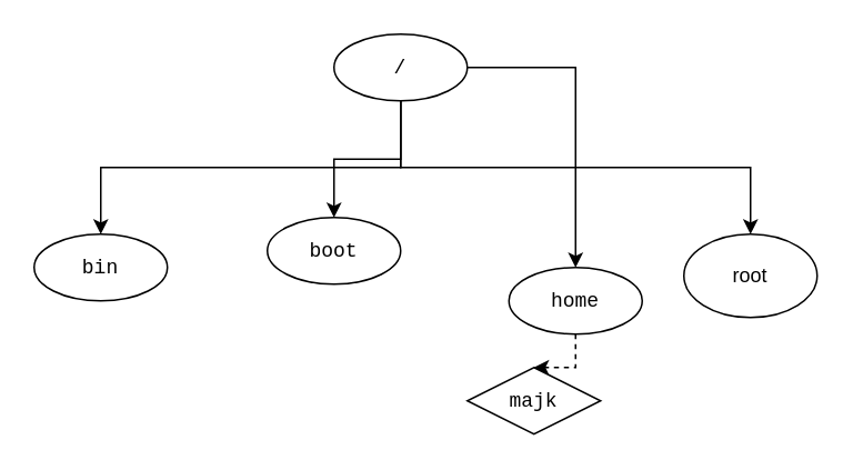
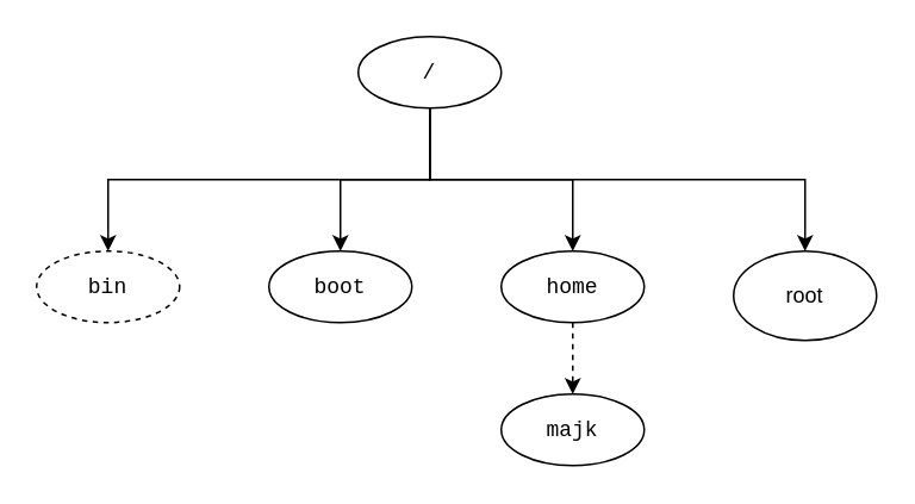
- <mxCell id="9" value="&lt;font face=&quot;Courier New&quot;&gt;boot&lt;/font&gt;" style="ellipse;whiteSpace=wrap;html=1;" parent="1" vertex="1"><mxGeometry x="160" y="130" width="80" height="40" as="geometry" /></mxCell>
+ <mxCell id="9" value="&lt;font face=&quot;Courier New&quot;&gt;boot&lt;/font&gt;" style="ellipse;whiteSpace=wrap;html=1;" parent="1" vertex="1"><mxGeometry x="150" y="140" width="80" height="40" as="geometry" /></mxCell>
- <mxCell id="7" value="&lt;font face=&quot;Courier New&quot;&gt;bin&lt;/font&gt;" style="ellipse;whiteSpace=wrap;html=1;" parent="1" vertex="1"><mxGeometry x="20" y="140" width="80" height="40" as="geometry" /></mxCell>
+ <mxCell id="7" value="&lt;font face=&quot;Courier New&quot;&gt;bin&lt;/font&gt;" style="ellipse;whiteSpace=wrap;html=1;dashed=1;" parent="1" vertex="1"><mxGeometry x="20" y="140" width="80" height="40" as="geometry" /></mxCell>
- <mxCell id="11" value="&lt;font face=&quot;Courier New&quot;&gt;home&lt;/font&gt;" style="ellipse;whiteSpace=wrap;html=1;" parent="1" vertex="1"><mxGeometry x="305" y="160" width="80" height="40" as="geometry" /></mxCell>
+ <mxCell id="11" value="&lt;font face=&quot;Courier New&quot;&gt;home&lt;/font&gt;" style="ellipse;whiteSpace=wrap;html=1;" parent="1" vertex="1"><mxGeometry x="280" y="140" width="80" height="40" as="geometry" /></mxCell>
- <mxCell id="12" value="&lt;font face=&quot;Courier New&quot;&gt;majk&lt;/font&gt;" style="rhombus;whiteSpace=wrap;html=1;" parent="1" vertex="1"><mxGeometry x="280" y="220" width="80" height="40" as="geometry" /></mxCell>
+ <mxCell id="12" value="&lt;font face=&quot;Courier New&quot;&gt;majk&lt;/font&gt;" style="ellipse;whiteSpace=wrap;html=1;" parent="1" vertex="1"><mxGeometry x="280" y="220" width="80" height="40" as="geometry" /></mxCell>
